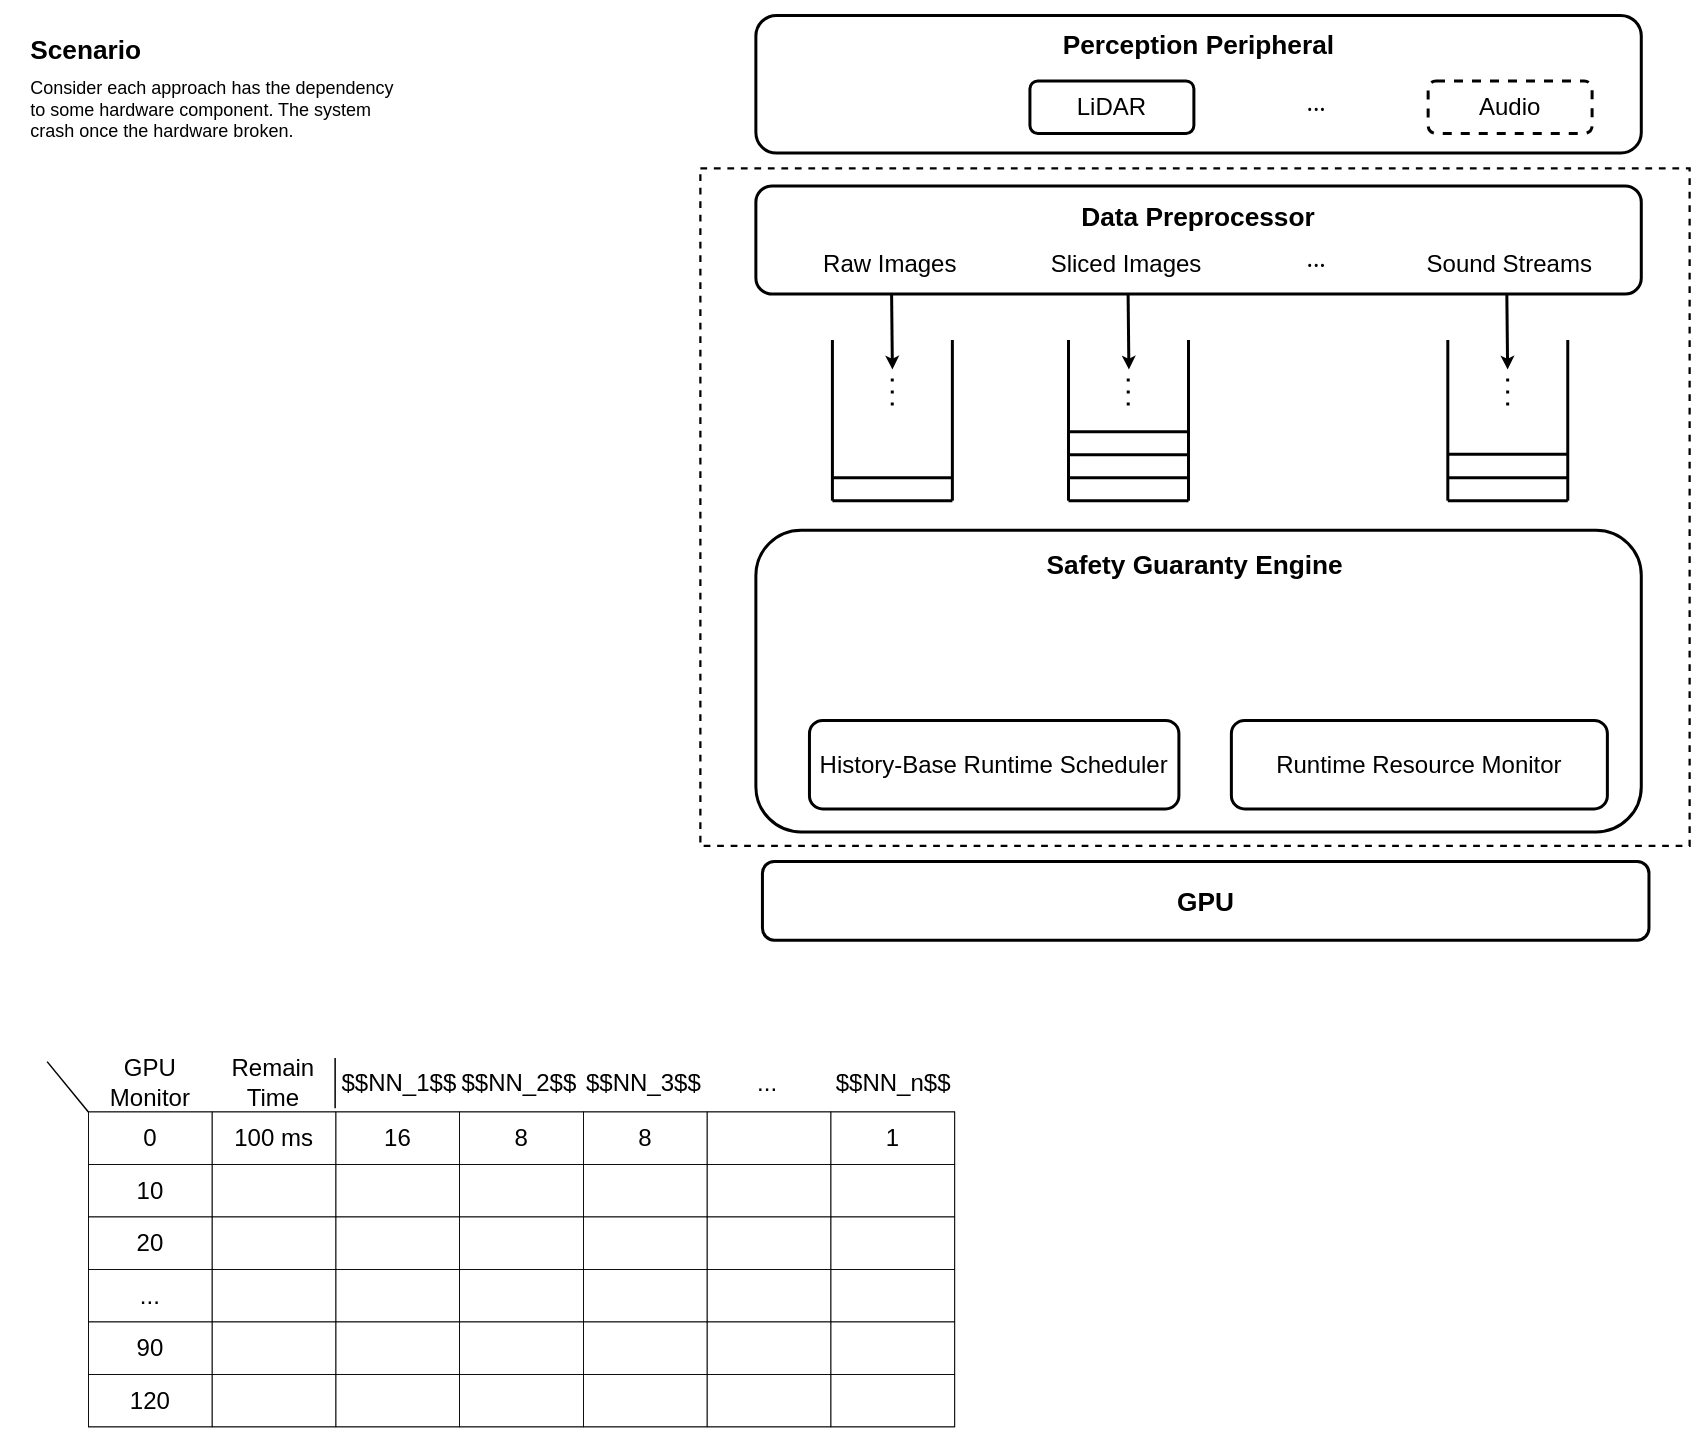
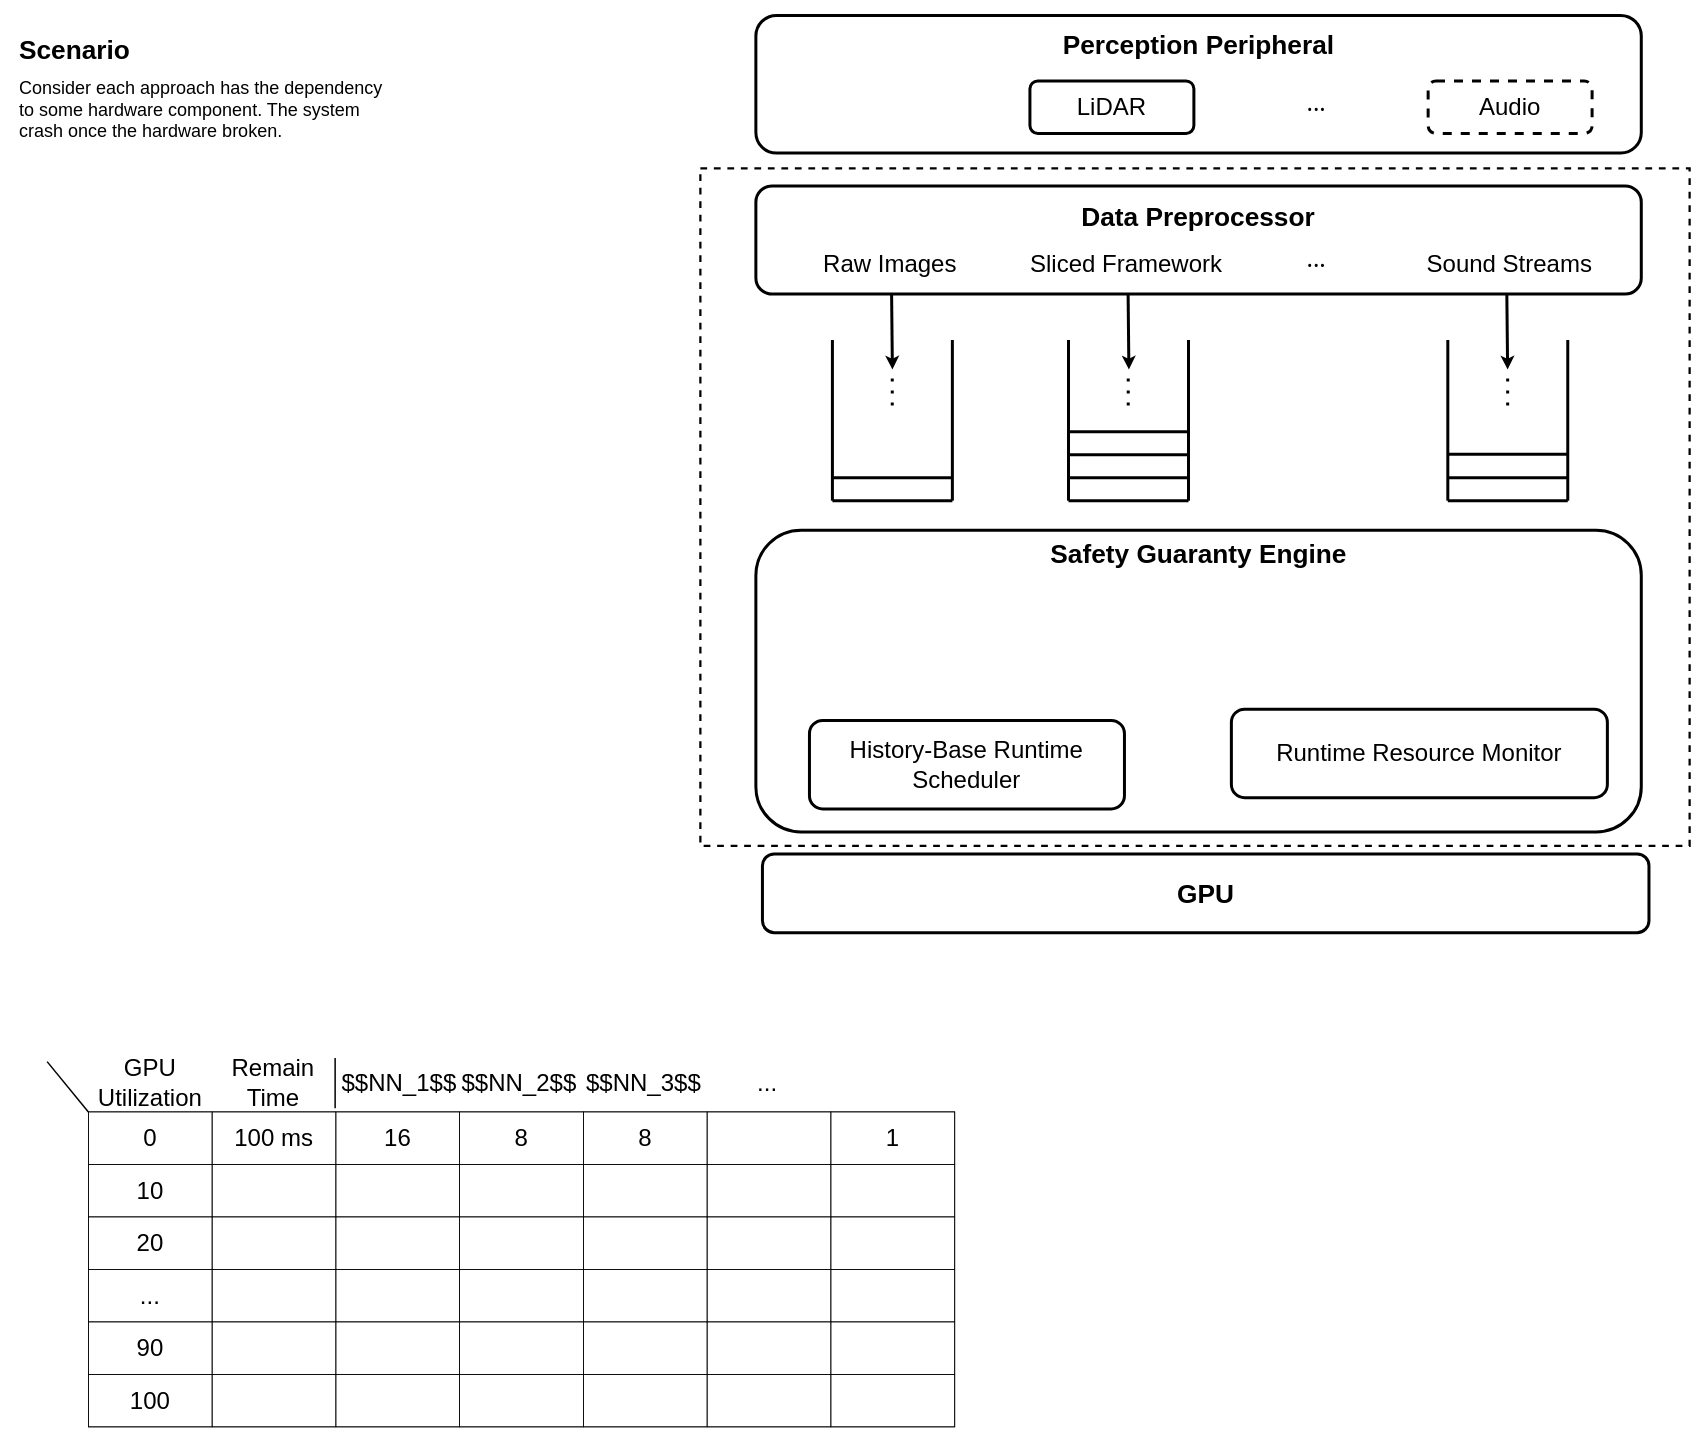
- <mxCell id="2" value="&lt;h1 style=&quot;&quot;&gt;&lt;font style=&quot;font-size: 35px;&quot;&gt;Scenario&lt;/font&gt;&lt;/h1&gt;&lt;h1 style=&quot;&quot;&gt;&lt;span style=&quot;font-weight: normal;&quot;&gt;Consider each approach has the dependency to some hardware component. The system crash once the hardware broken.&lt;/span&gt;&lt;/h1&gt;" style="text;html=1;strokeColor=none;fillColor=none;spacing=5;spacingTop=-20;whiteSpace=wrap;overflow=hidden;rounded=0;fontSize=12;" parent="1" vertex="1"><mxGeometry x="35" y="39" width="509" height="146" as="geometry" /></mxCell>
+ <mxCell id="2" value="&lt;h1 style=&quot;&quot;&gt;&lt;font style=&quot;font-size: 35px;&quot;&gt;Scenario&lt;/font&gt;&lt;/h1&gt;&lt;h1 style=&quot;&quot;&gt;&lt;span style=&quot;font-weight: normal;&quot;&gt;Consider each approach has the dependency to some hardware component. The system crash once the hardware broken.&lt;/span&gt;&lt;/h1&gt;" style="text;html=1;strokeColor=none;fillColor=none;spacing=5;spacingTop=-20;whiteSpace=wrap;overflow=hidden;rounded=0;fontSize=12;" parent="1" vertex="1"><mxGeometry x="20" y="39" width="509" height="146" as="geometry" /></mxCell>
- <mxCell id="75" value="&lt;font style=&quot;font-size: 32px;&quot;&gt;Sliced Images&lt;/font&gt;" style="text;html=1;strokeColor=none;fillColor=none;align=center;verticalAlign=middle;whiteSpace=wrap;rounded=0;fontSize=32;container=0;strokeWidth=4;" parent="72" vertex="1"><mxGeometry x="362.909" y="39.351" width="262.344" height="131.17" as="geometry" /></mxCell>
+ <mxCell id="75" value="&lt;font style=&quot;font-size: 32px;&quot;&gt;Sliced Framework&lt;/font&gt;" style="text;html=1;strokeColor=none;fillColor=none;align=center;verticalAlign=middle;whiteSpace=wrap;rounded=0;fontSize=32;container=0;strokeWidth=4;" parent="72" vertex="1"><mxGeometry x="362.909" y="39.351" width="262.344" height="131.17" as="geometry" /></mxCell>
- <mxCell id="82" value="&lt;b style=&quot;font-size: 35px;&quot;&gt;Safety Guaranty Engine&lt;/b&gt;" style="text;html=1;strokeColor=none;fillColor=none;align=center;verticalAlign=middle;whiteSpace=wrap;rounded=0;container=0;fontSize=35;strokeWidth=4;" parent="63" vertex="1"><mxGeometry x="249.227" y="703.947" width="673.35" height="56.84" as="geometry" /></mxCell>
+ <mxCell id="82" value="&lt;b style=&quot;font-size: 35px;&quot;&gt;Safety Guaranty Engine&lt;/b&gt;" style="text;html=1;strokeColor=none;fillColor=none;align=center;verticalAlign=middle;whiteSpace=wrap;rounded=0;container=0;fontSize=35;strokeWidth=4;" parent="63" vertex="1"><mxGeometry x="254.227" y="688.947" width="673.35" height="56.84" as="geometry" /></mxCell>
- <mxCell id="84" value="History-Base Runtime Scheduler" style="rounded=1;whiteSpace=wrap;html=1;strokeWidth=4;fontSize=32;fillColor=none;container=0;" parent="63" vertex="1"><mxGeometry x="71.445" y="940.053" width="492.595" height="118.053" as="geometry" /></mxCell>
+ <mxCell id="84" value="History-Base Runtime Scheduler" style="rounded=1;whiteSpace=wrap;html=1;strokeWidth=4;fontSize=32;fillColor=none;container=0;" parent="63" vertex="1"><mxGeometry x="71.445" y="940.053" width="420" height="118.053" as="geometry" /></mxCell>
- <mxCell id="83" value="Runtime Resource Monitor" style="rounded=1;whiteSpace=wrap;html=1;strokeWidth=4;fontSize=32;fillColor=none;container=0;" parent="63" vertex="1"><mxGeometry x="633.998" y="940.053" width="501.34" height="118.053" as="geometry" /></mxCell>
+ <mxCell id="83" value="Runtime Resource Monitor" style="rounded=1;whiteSpace=wrap;html=1;strokeWidth=4;fontSize=32;fillColor=none;container=0;" parent="63" vertex="1"><mxGeometry x="633.998" y="925.053" width="501.34" height="118.053" as="geometry" /></mxCell>
- <mxCell id="80" value="&lt;b style=&quot;font-size: 35px;&quot;&gt;GPU&lt;/b&gt;" style="rounded=1;whiteSpace=wrap;html=1;strokeWidth=4;fontSize=35;fillColor=none;" parent="63" vertex="1"><mxGeometry x="8.745" y="1128.064" width="1182.035" height="104.936" as="geometry" /></mxCell>
+ <mxCell id="80" value="&lt;b style=&quot;font-size: 35px;&quot;&gt;GPU&lt;/b&gt;" style="rounded=1;whiteSpace=wrap;html=1;strokeWidth=4;fontSize=35;fillColor=none;" parent="63" vertex="1"><mxGeometry x="8.745" y="1118.064" width="1182.035" height="104.936" as="geometry" /></mxCell>
- <mxCell id="53" value="GPU Monitor" style="text;html=1;strokeColor=none;fillColor=none;align=center;verticalAlign=middle;whiteSpace=wrap;rounded=0;fontSize=32;fontFamily=Helvetica;fontColor=rgb(0, 0, 0);" parent="3" vertex="1"><mxGeometry x="122" y="1413" width="155" height="60" as="geometry" /></mxCell>
+ <mxCell id="53" value="GPU Utilization" style="text;html=1;strokeColor=none;fillColor=none;align=center;verticalAlign=middle;whiteSpace=wrap;rounded=0;fontSize=32;fontFamily=Helvetica;fontColor=rgb(0, 0, 0);" parent="3" vertex="1"><mxGeometry x="122" y="1413" width="155" height="60" as="geometry" /></mxCell>
- <mxCell id="61" value="$$NN_n$$" style="text;html=1;strokeColor=none;fillColor=none;align=center;verticalAlign=middle;whiteSpace=wrap;rounded=0;fontSize=32;fontFamily=Helvetica;fontColor=rgb(0, 0, 0);" parent="3" vertex="1"><mxGeometry x="1114" y="1413" width="153" height="60" as="geometry" /></mxCell>
- <mxCell id="46" value="120" style="connectable=0;recursiveResize=0;strokeColor=inherit;fillColor=none;align=center;whiteSpace=wrap;html=1;fontFamily=Helvetica;fontSize=32;fontColor=rgb(0, 0, 0);startSize=30;" parent="45" vertex="1"><mxGeometry width="165" height="70" as="geometry"><mxRectangle width="165" height="70" as="alternateBounds" /></mxGeometry></mxCell>
+ <mxCell id="46" value="100" style="connectable=0;recursiveResize=0;strokeColor=inherit;fillColor=none;align=center;whiteSpace=wrap;html=1;fontFamily=Helvetica;fontSize=32;fontColor=rgb(0, 0, 0);startSize=30;" parent="45" vertex="1"><mxGeometry width="165" height="70" as="geometry"><mxRectangle width="165" height="70" as="alternateBounds" /></mxGeometry></mxCell>
